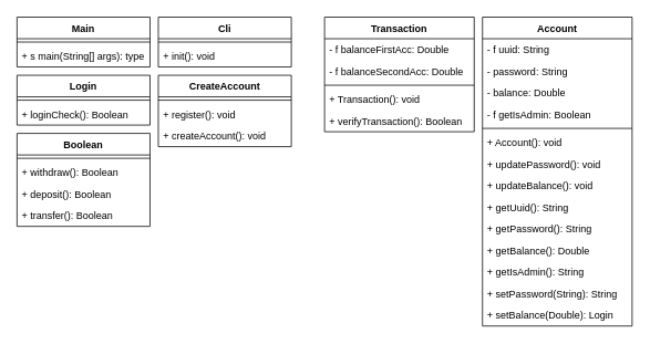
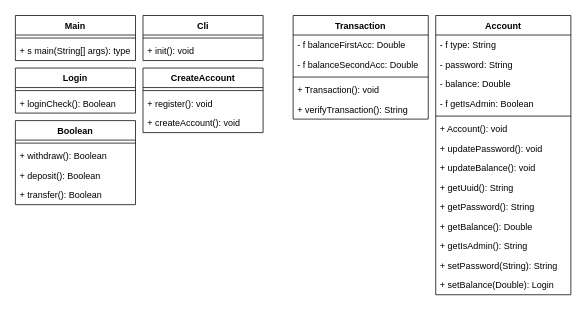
- <mxCell id="6" value="- f uuid: String" style="text;strokeColor=none;fillColor=none;align=left;verticalAlign=top;spacingLeft=4;spacingRight=4;overflow=hidden;rotatable=0;points=[[0,0.5],[1,0.5]];portConstraint=eastwest;" vertex="1" parent="5"><mxGeometry y="26" width="180" height="26" as="geometry" /></mxCell>
+ <mxCell id="6" value="- f type: String" style="text;strokeColor=none;fillColor=none;align=left;verticalAlign=top;spacingLeft=4;spacingRight=4;overflow=hidden;rotatable=0;points=[[0,0.5],[1,0.5]];portConstraint=eastwest;" vertex="1" parent="5"><mxGeometry y="26" width="180" height="26" as="geometry" /></mxCell>
- <mxCell id="40" value="+ verifyTransaction(): Boolean" style="text;strokeColor=none;fillColor=none;align=left;verticalAlign=top;spacingLeft=4;spacingRight=4;overflow=hidden;rotatable=0;points=[[0,0.5],[1,0.5]];portConstraint=eastwest;" vertex="1" parent="35"><mxGeometry y="112" width="180" height="26" as="geometry" /></mxCell>
+ <mxCell id="40" value="+ verifyTransaction(): String" style="text;strokeColor=none;fillColor=none;align=left;verticalAlign=top;spacingLeft=4;spacingRight=4;overflow=hidden;rotatable=0;points=[[0,0.5],[1,0.5]];portConstraint=eastwest;" vertex="1" parent="35"><mxGeometry y="112" width="180" height="26" as="geometry" /></mxCell>
